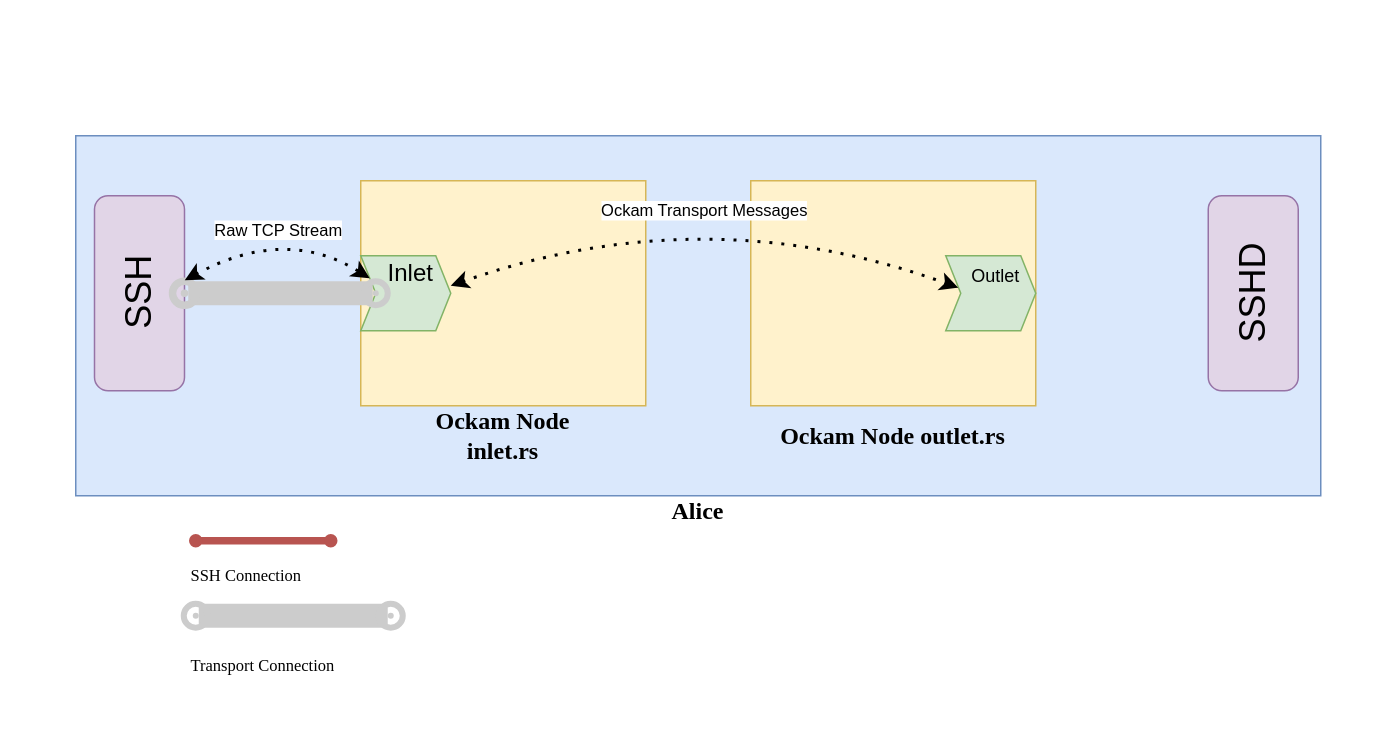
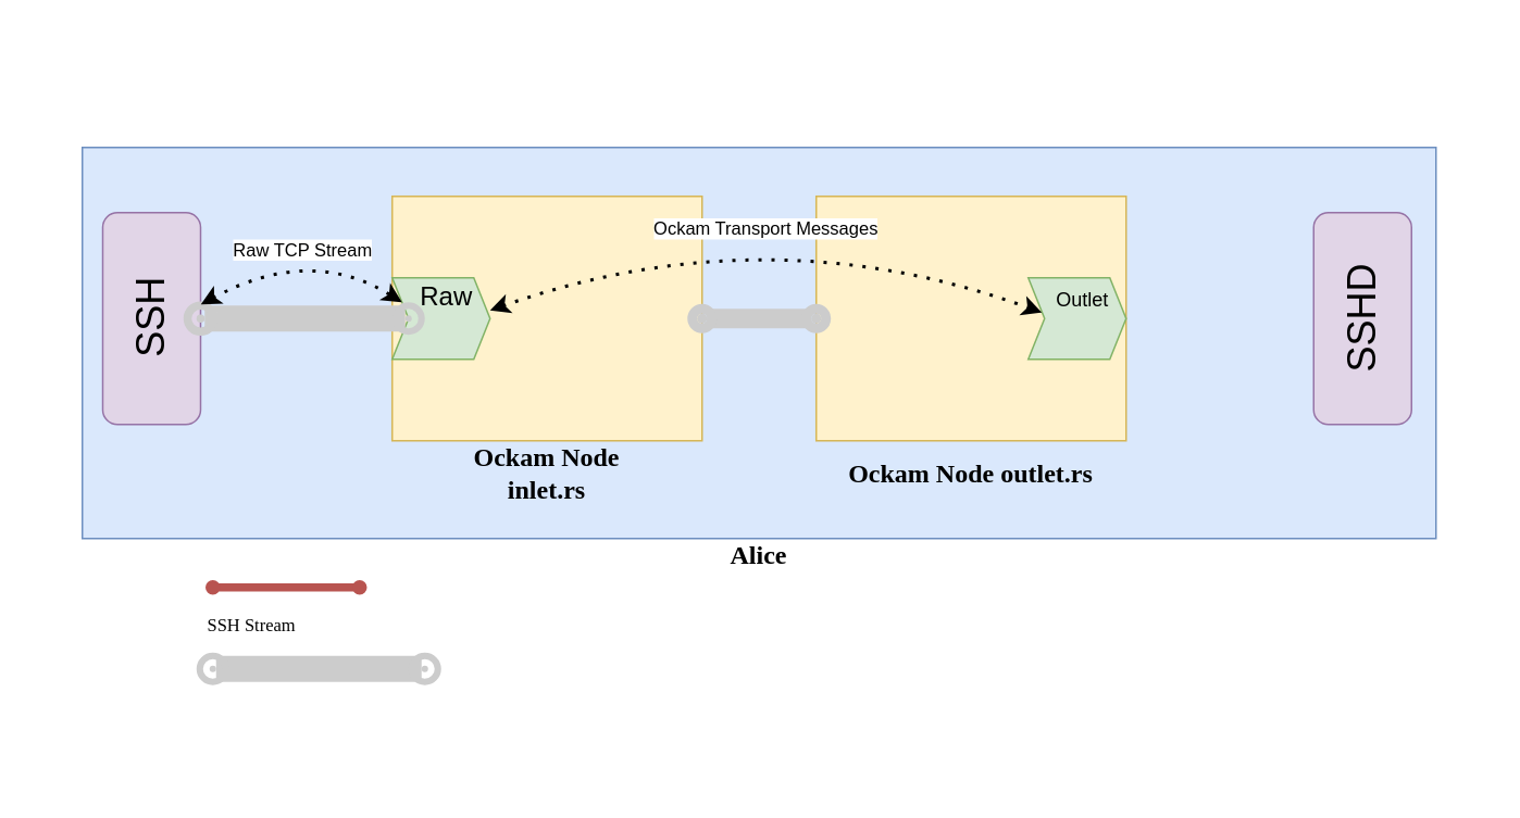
- <mxCell id="9" value="&lt;font style=&quot;font-size: 16px;&quot;&gt;Inlet&lt;/font&gt;" style="shape=step;perimeter=stepPerimeter;whiteSpace=wrap;html=1;fixedSize=1;fontFamily=Helvetica;fontSize=16;strokeWidth=1;flipV=0;flipH=0;fillColor=#d5e8d4;strokeColor=#82b366;size=10;spacingTop=-29;spacingLeft=7;" parent="7" vertex="1"><mxGeometry y="50.003" width="60" height="50" as="geometry" /></mxCell>
+ <mxCell id="9" value="&lt;font style=&quot;font-size: 16px;&quot;&gt;Raw&lt;/font&gt;" style="shape=step;perimeter=stepPerimeter;whiteSpace=wrap;html=1;fixedSize=1;fontFamily=Helvetica;fontSize=16;strokeWidth=1;flipV=0;flipH=0;fillColor=#d5e8d4;strokeColor=#82b366;size=10;spacingTop=-29;spacingLeft=7;" parent="7" vertex="1"><mxGeometry y="50.003" width="60" height="50" as="geometry" /></mxCell>
+ <mxCell id="18" value="" style="endArrow=oval;html=1;fontFamily=Verdana;strokeWidth=12;strokeColor=#CCCCCC;startArrow=oval;startFill=1;endFill=1;entryX=0;entryY=0.5;entryDx=0;entryDy=0;exitX=1;exitY=0.5;exitDx=0;exitDy=0;" parent="1" source="8" target="5" edge="1"><mxGeometry x="1000" y="990.79" width="50" height="50" as="geometry"><mxPoint x="350" y="195" as="sourcePoint" /><mxPoint x="420" y="189" as="targetPoint" /></mxGeometry></mxCell>
- <mxCell id="17" value="&lt;div style=&quot;text-align: center&quot;&gt;&lt;span style=&quot;font-size: 11px&quot;&gt;&lt;font face=&quot;verdana&quot;&gt;SSH Connection&lt;/font&gt;&lt;/span&gt;&lt;/div&gt;" style="text;whiteSpace=wrap;html=1;fontSize=10;fontFamily=Verdana;" parent="1" vertex="1"><mxGeometry x="125" y="370" width="95" height="20" as="geometry" /></mxCell>
+ <mxCell id="17" value="&lt;div style=&quot;text-align: center&quot;&gt;&lt;span style=&quot;font-size: 11px&quot;&gt;&lt;font face=&quot;verdana&quot;&gt;SSH Stream&lt;/font&gt;&lt;/span&gt;&lt;/div&gt;" style="text;whiteSpace=wrap;html=1;fontSize=10;fontFamily=Verdana;" parent="1" vertex="1"><mxGeometry x="125" y="370" width="95" height="20" as="geometry" /></mxCell>
- <mxCell id="14" value="&lt;span style=&quot;color: rgb(0 , 0 , 0) ; font-family: &amp;#34;verdana&amp;#34; ; font-style: normal ; font-weight: 400 ; letter-spacing: normal ; text-align: center ; text-indent: 0px ; text-transform: none ; word-spacing: 0px ; display: inline ; float: none&quot;&gt;&lt;font style=&quot;font-size: 11px&quot;&gt;Transport Connection&lt;/font&gt;&lt;/span&gt;" style="text;whiteSpace=wrap;html=1;fontSize=10;fontFamily=Verdana;" parent="1" vertex="1"><mxGeometry x="125" y="430" width="135" height="21" as="geometry" /></mxCell>
